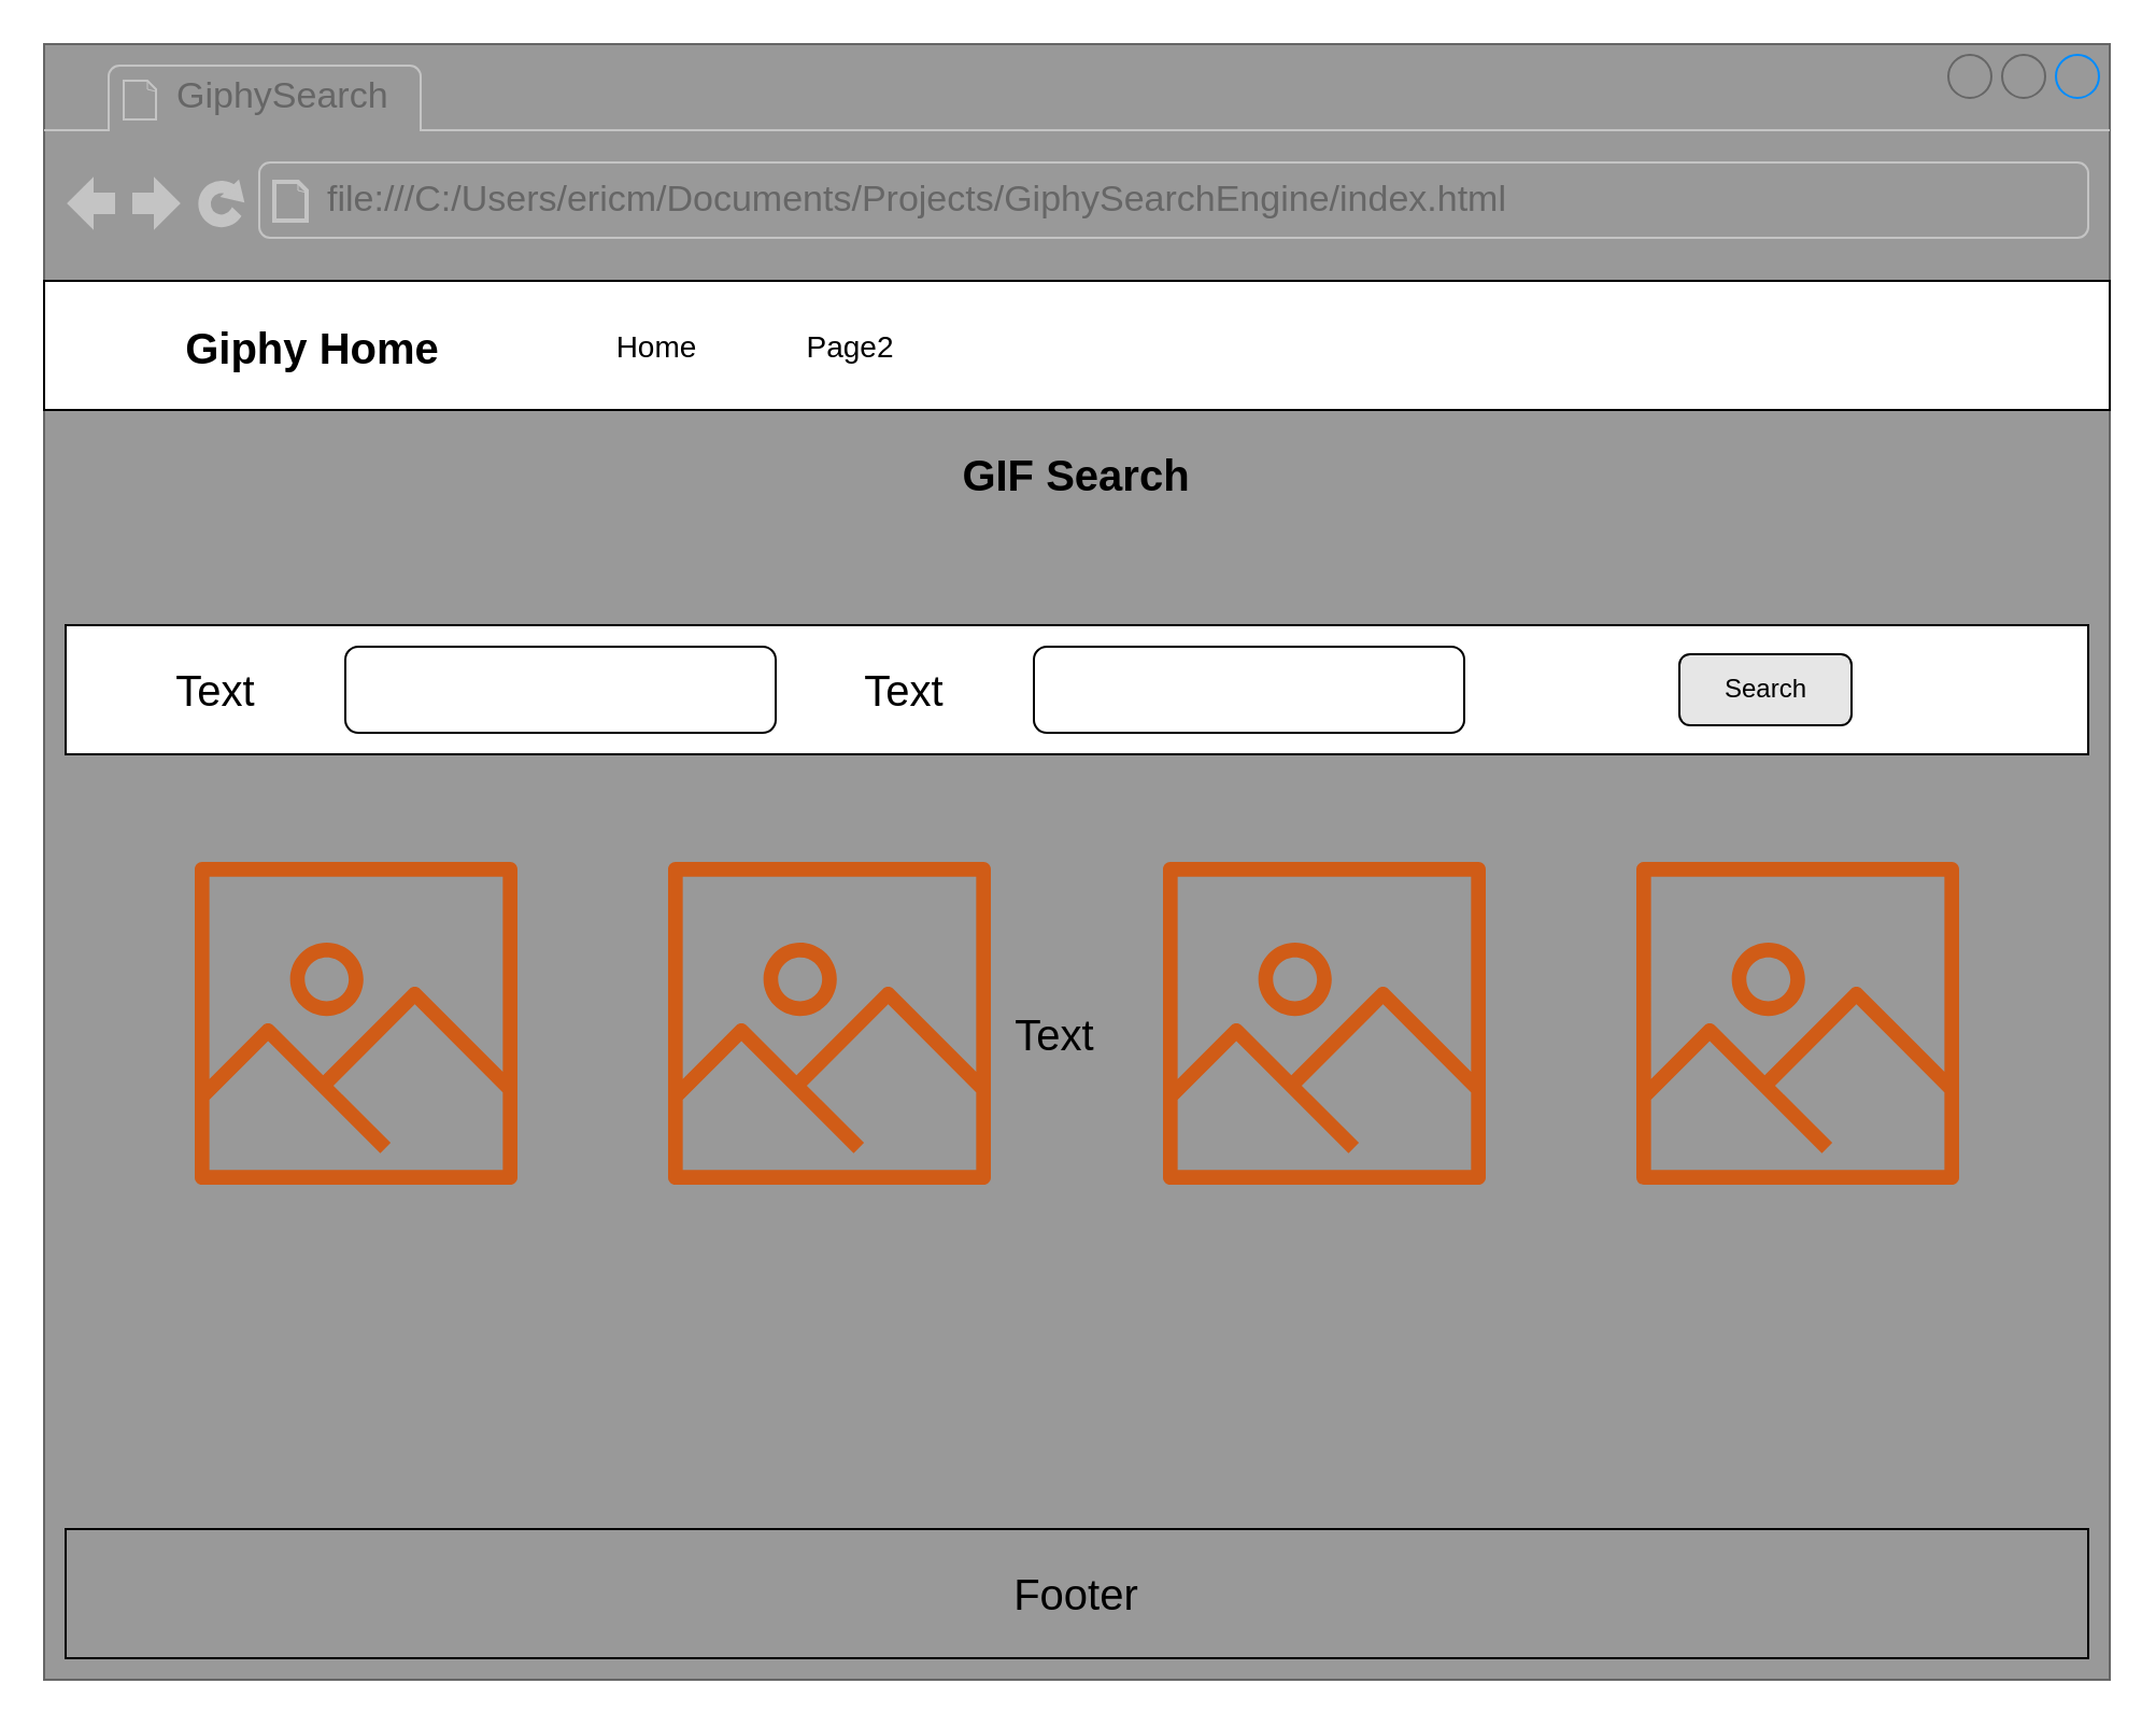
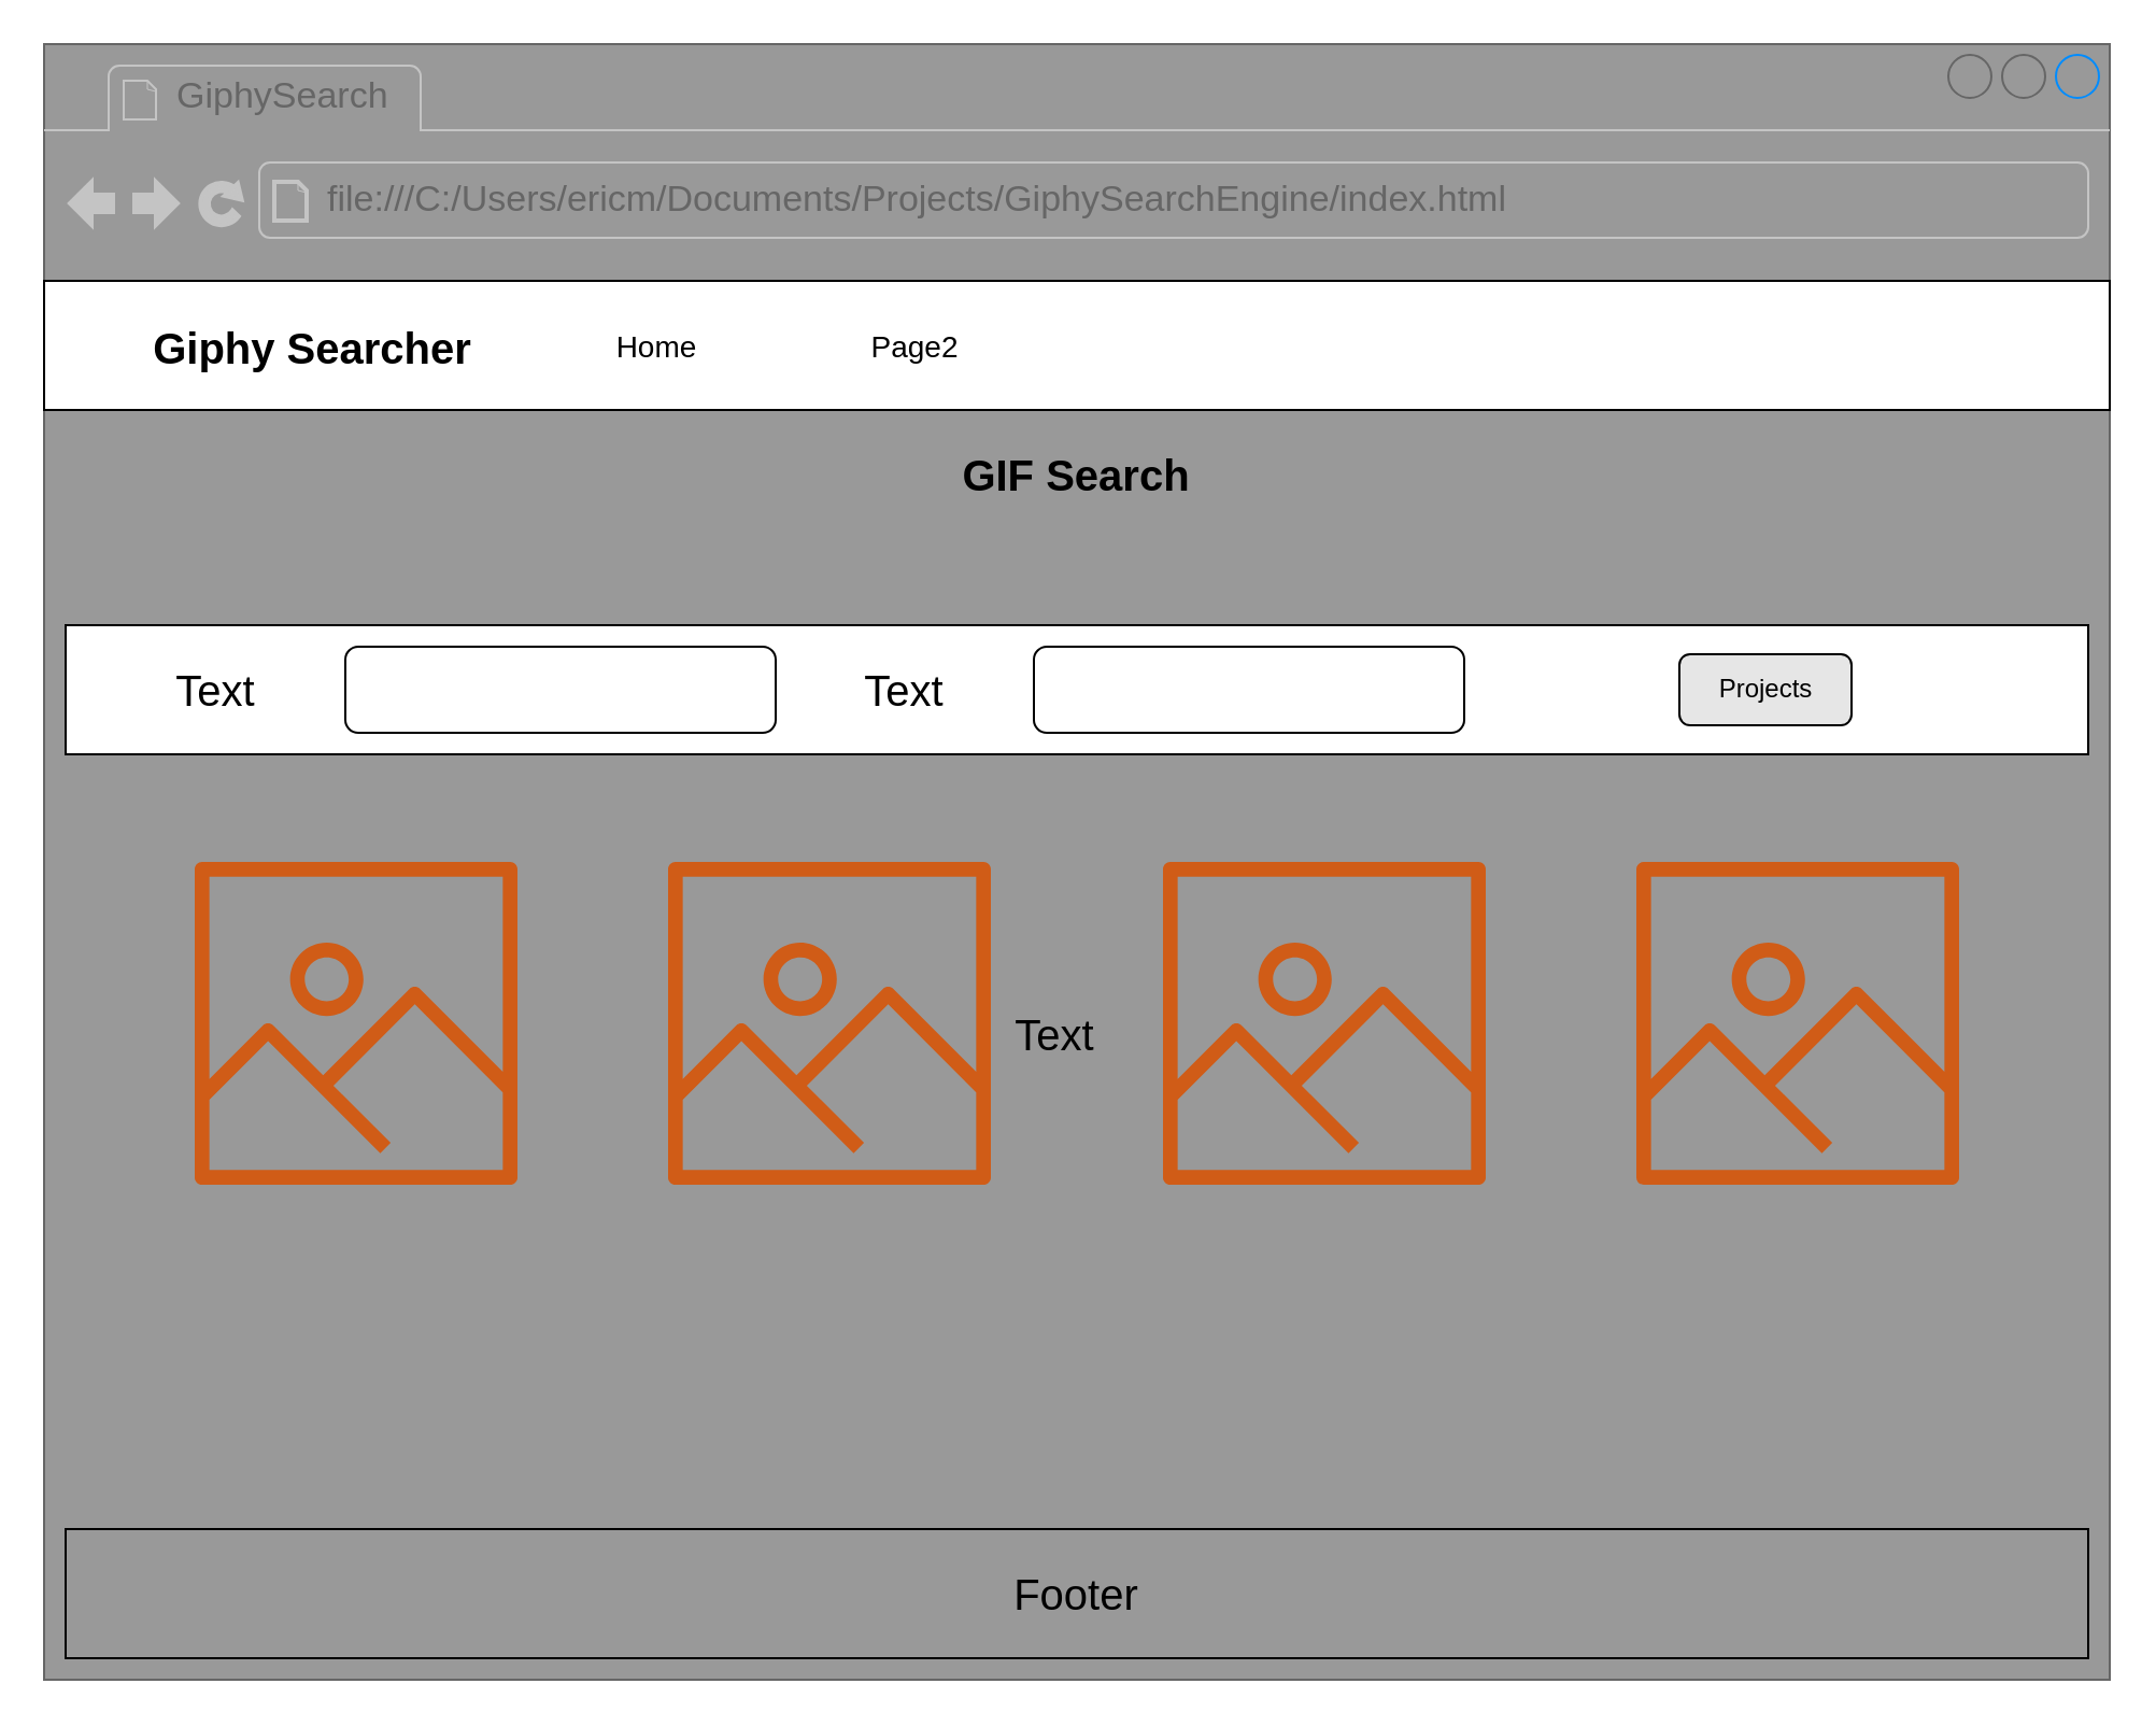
- <mxCell id="8" value="Page2" style="fillColor=none;strokeColor=none;fontSize=14;" vertex="1" parent="2"><mxGeometry x="330" y="120" width="90" height="40" as="geometry" /></mxCell>
+ <mxCell id="8" value="Page2" style="fillColor=none;strokeColor=none;fontSize=14;" vertex="1" parent="2"><mxGeometry x="360" y="120" width="90" height="40" as="geometry" /></mxCell>
- <mxCell id="6" value="Giphy Home" style="fillColor=none;strokeColor=none;fontSize=20;fontStyle=1" vertex="1" parent="2"><mxGeometry x="40" y="120" width="170" height="40" as="geometry" /></mxCell>
+ <mxCell id="6" value="Giphy Searcher" style="fillColor=none;strokeColor=none;fontSize=20;fontStyle=1" vertex="1" parent="2"><mxGeometry x="40" y="120" width="170" height="40" as="geometry" /></mxCell>
- <mxCell id="15" value="Search" style="rounded=1;align=center;html=1;fontSize=12;fillColor=#E6E6E6;strokeWidth=1;perimeterSpacing=1;" vertex="1" parent="2"><mxGeometry x="760" y="283.5" width="80" height="33" as="geometry" /></mxCell>
+ <mxCell id="15" value="Projects" style="rounded=1;align=center;html=1;fontSize=12;fillColor=#E6E6E6;strokeWidth=1;perimeterSpacing=1;" vertex="1" parent="2"><mxGeometry x="760" y="283.5" width="80" height="33" as="geometry" /></mxCell>
